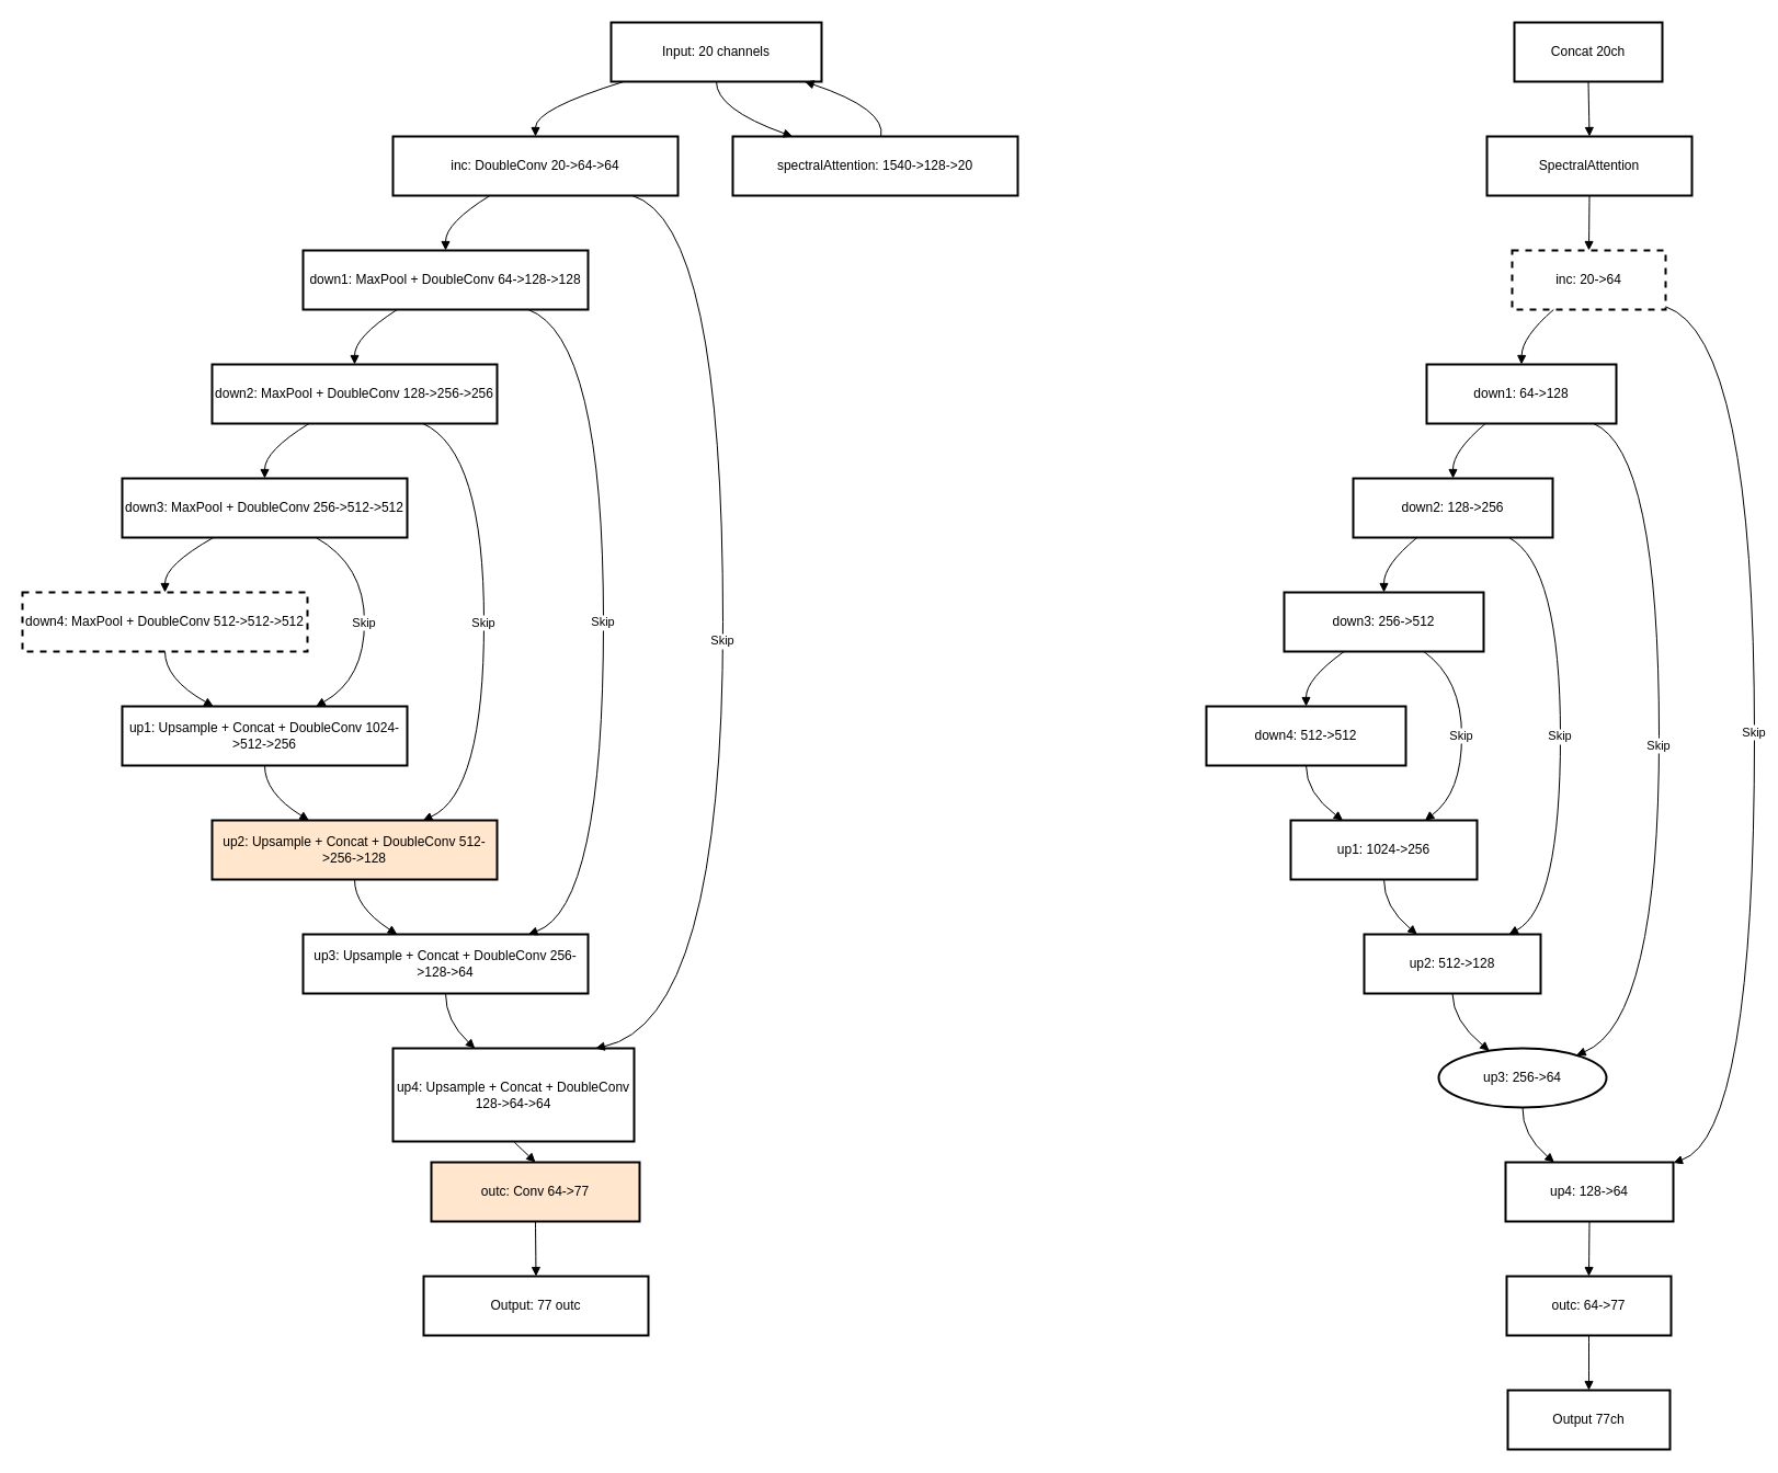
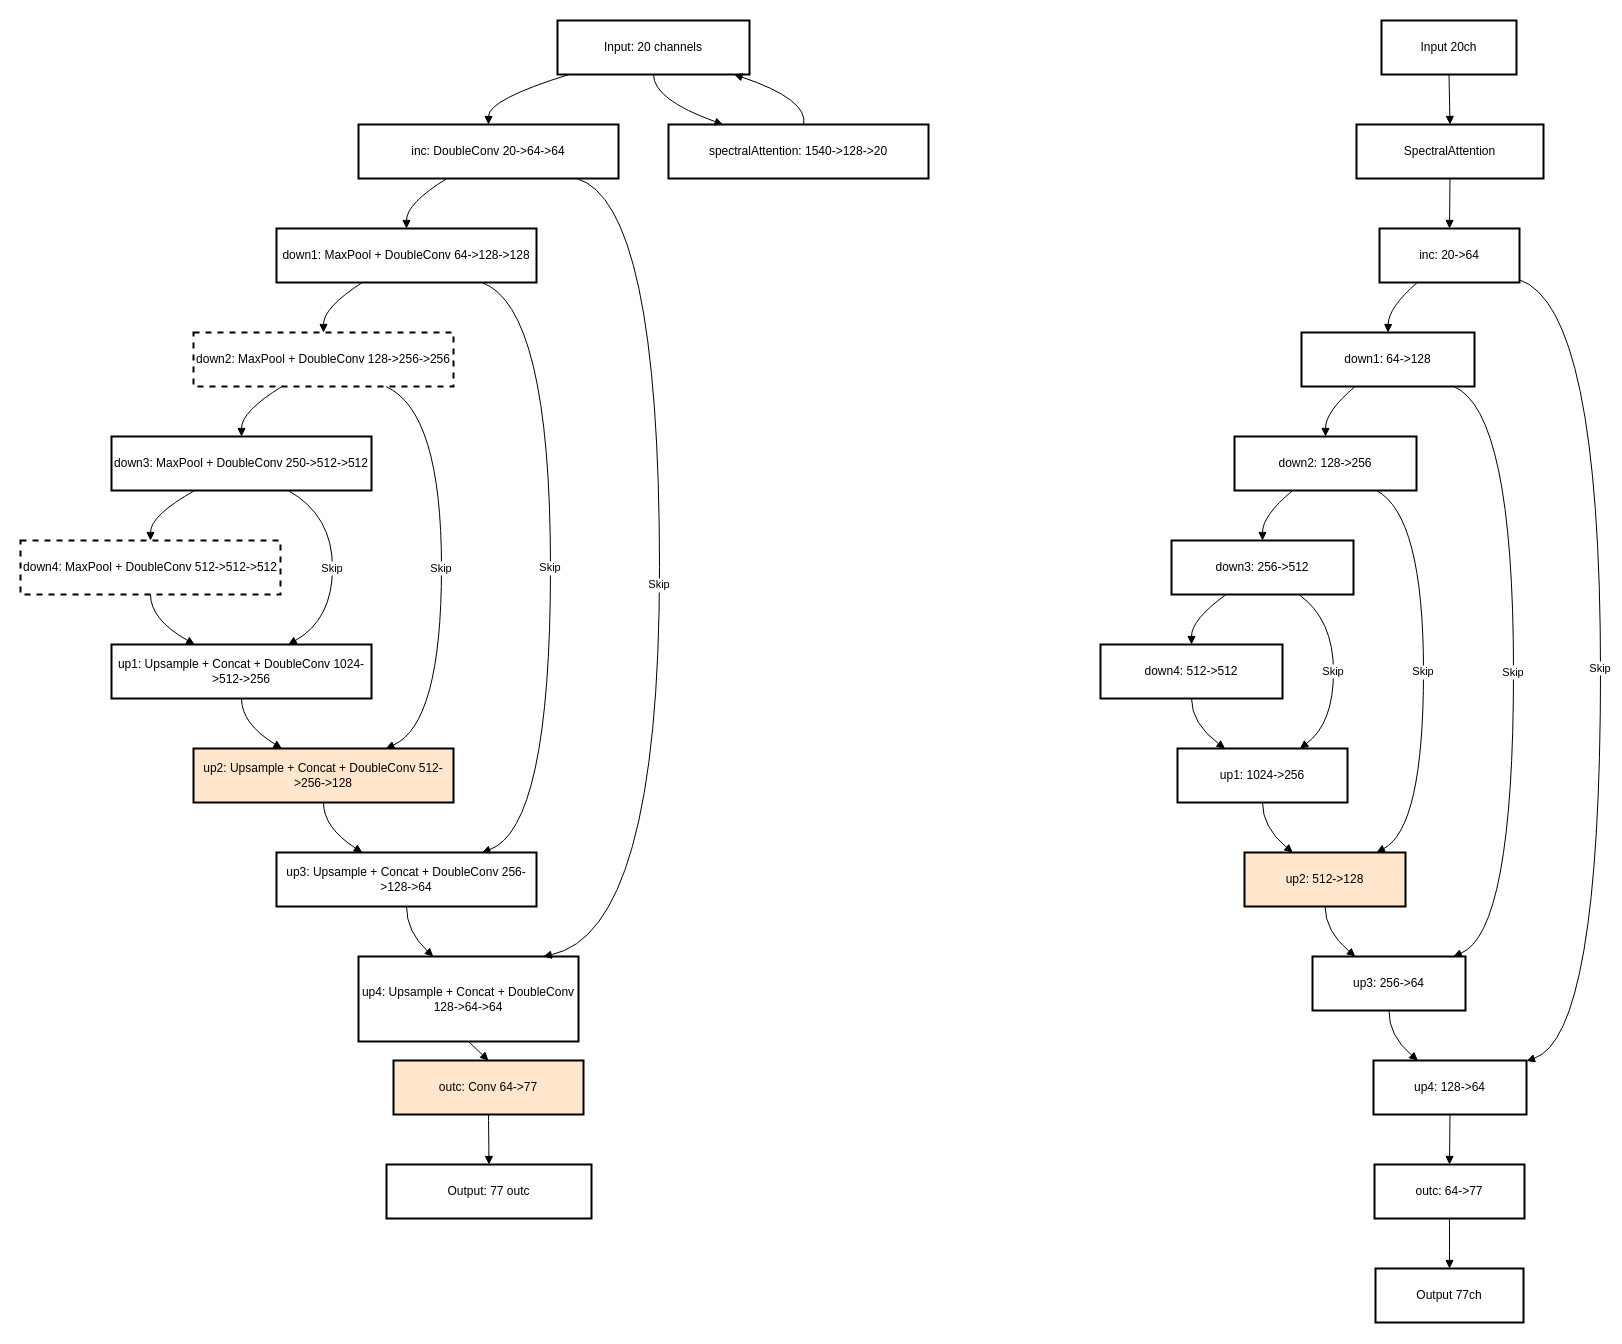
- <mxCell id="32" value="Concat 20ch" style="whiteSpace=wrap;strokeWidth=2;" vertex="1" parent="1"><mxGeometry x="1381" y="20" width="135" height="54" as="geometry" /></mxCell>
+ <mxCell id="32" value="Input 20ch" style="whiteSpace=wrap;strokeWidth=2;" vertex="1" parent="1"><mxGeometry x="1381" y="20" width="135" height="54" as="geometry" /></mxCell>
- <mxCell id="34" value="inc: 20-&gt;64" style="whiteSpace=wrap;strokeWidth=2;dashed=1;" vertex="1" parent="1"><mxGeometry x="1379" y="228" width="140" height="54" as="geometry" /></mxCell>
+ <mxCell id="34" value="inc: 20-&gt;64" style="whiteSpace=wrap;strokeWidth=2;" vertex="1" parent="1"><mxGeometry x="1379" y="228" width="140" height="54" as="geometry" /></mxCell>
- <mxCell id="5" value="down2: MaxPool + DoubleConv 128-&gt;256-&gt;256" style="whiteSpace=wrap;strokeWidth=2;" vertex="1" parent="1"><mxGeometry x="193" y="332" width="260" height="54" as="geometry" /></mxCell>
+ <mxCell id="5" value="down2: MaxPool + DoubleConv 128-&gt;256-&gt;256" style="whiteSpace=wrap;strokeWidth=2;dashed=1;" vertex="1" parent="1"><mxGeometry x="193" y="332" width="260" height="54" as="geometry" /></mxCell>
- <mxCell id="6" value="down3: MaxPool + DoubleConv 256-&gt;512-&gt;512" style="whiteSpace=wrap;strokeWidth=2;" vertex="1" parent="1"><mxGeometry x="111" y="436" width="260" height="54" as="geometry" /></mxCell>
+ <mxCell id="6" value="down3: MaxPool + DoubleConv 250-&gt;512-&gt;512" style="whiteSpace=wrap;strokeWidth=2;" vertex="1" parent="1"><mxGeometry x="111" y="436" width="260" height="54" as="geometry" /></mxCell>
- <mxCell id="40" value="up2: 512-&gt;128" style="whiteSpace=wrap;strokeWidth=2;" vertex="1" parent="1"><mxGeometry x="1244" y="852" width="161" height="54" as="geometry" /></mxCell>
+ <mxCell id="40" value="up2: 512-&gt;128" style="whiteSpace=wrap;strokeWidth=2;fillColor=#ffe6cc;" vertex="1" parent="1"><mxGeometry x="1244" y="852" width="161" height="54" as="geometry" /></mxCell>
- <mxCell id="41" value="up3: 256-&gt;64" style="ellipse;whiteSpace=wrap;strokeWidth=2;" vertex="1" parent="1"><mxGeometry x="1312" y="956" width="153" height="54" as="geometry" /></mxCell>
+ <mxCell id="41" value="up3: 256-&gt;64" style="whiteSpace=wrap;strokeWidth=2;" vertex="1" parent="1"><mxGeometry x="1312" y="956" width="153" height="54" as="geometry" /></mxCell>
